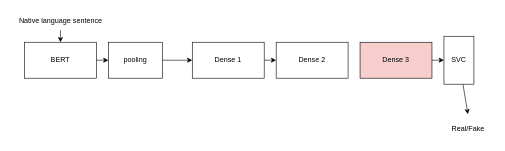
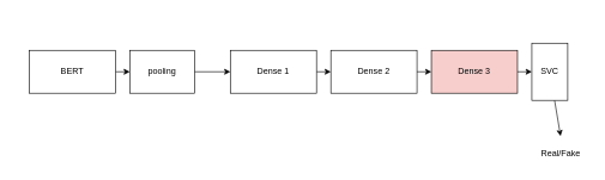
- <mxCell id="15" value="Native language sentence&lt;br&gt;" style="text;html=1;align=center;verticalAlign=middle;resizable=0;points=[];autosize=1;strokeColor=none;fillColor=none;" vertex="1" parent="1"><mxGeometry x="20" y="20" width="160" height="30" as="geometry" /></mxCell>
- <mxCell id="14" style="edgeStyle=none;rounded=0;orthogonalLoop=1;jettySize=auto;html=1;" edge="1" parent="1" source="15" target="3"><mxGeometry relative="1" as="geometry" /></mxCell>
+ <mxCell id="8" style="edgeStyle=none;rounded=0;orthogonalLoop=1;jettySize=auto;html=1;exitX=1;exitY=0.5;exitDx=0;exitDy=0;entryX=0;entryY=0.5;entryDx=0;entryDy=0;" edge="1" parent="1" source="9" target="11"><mxGeometry relative="1" as="geometry" /></mxCell>
